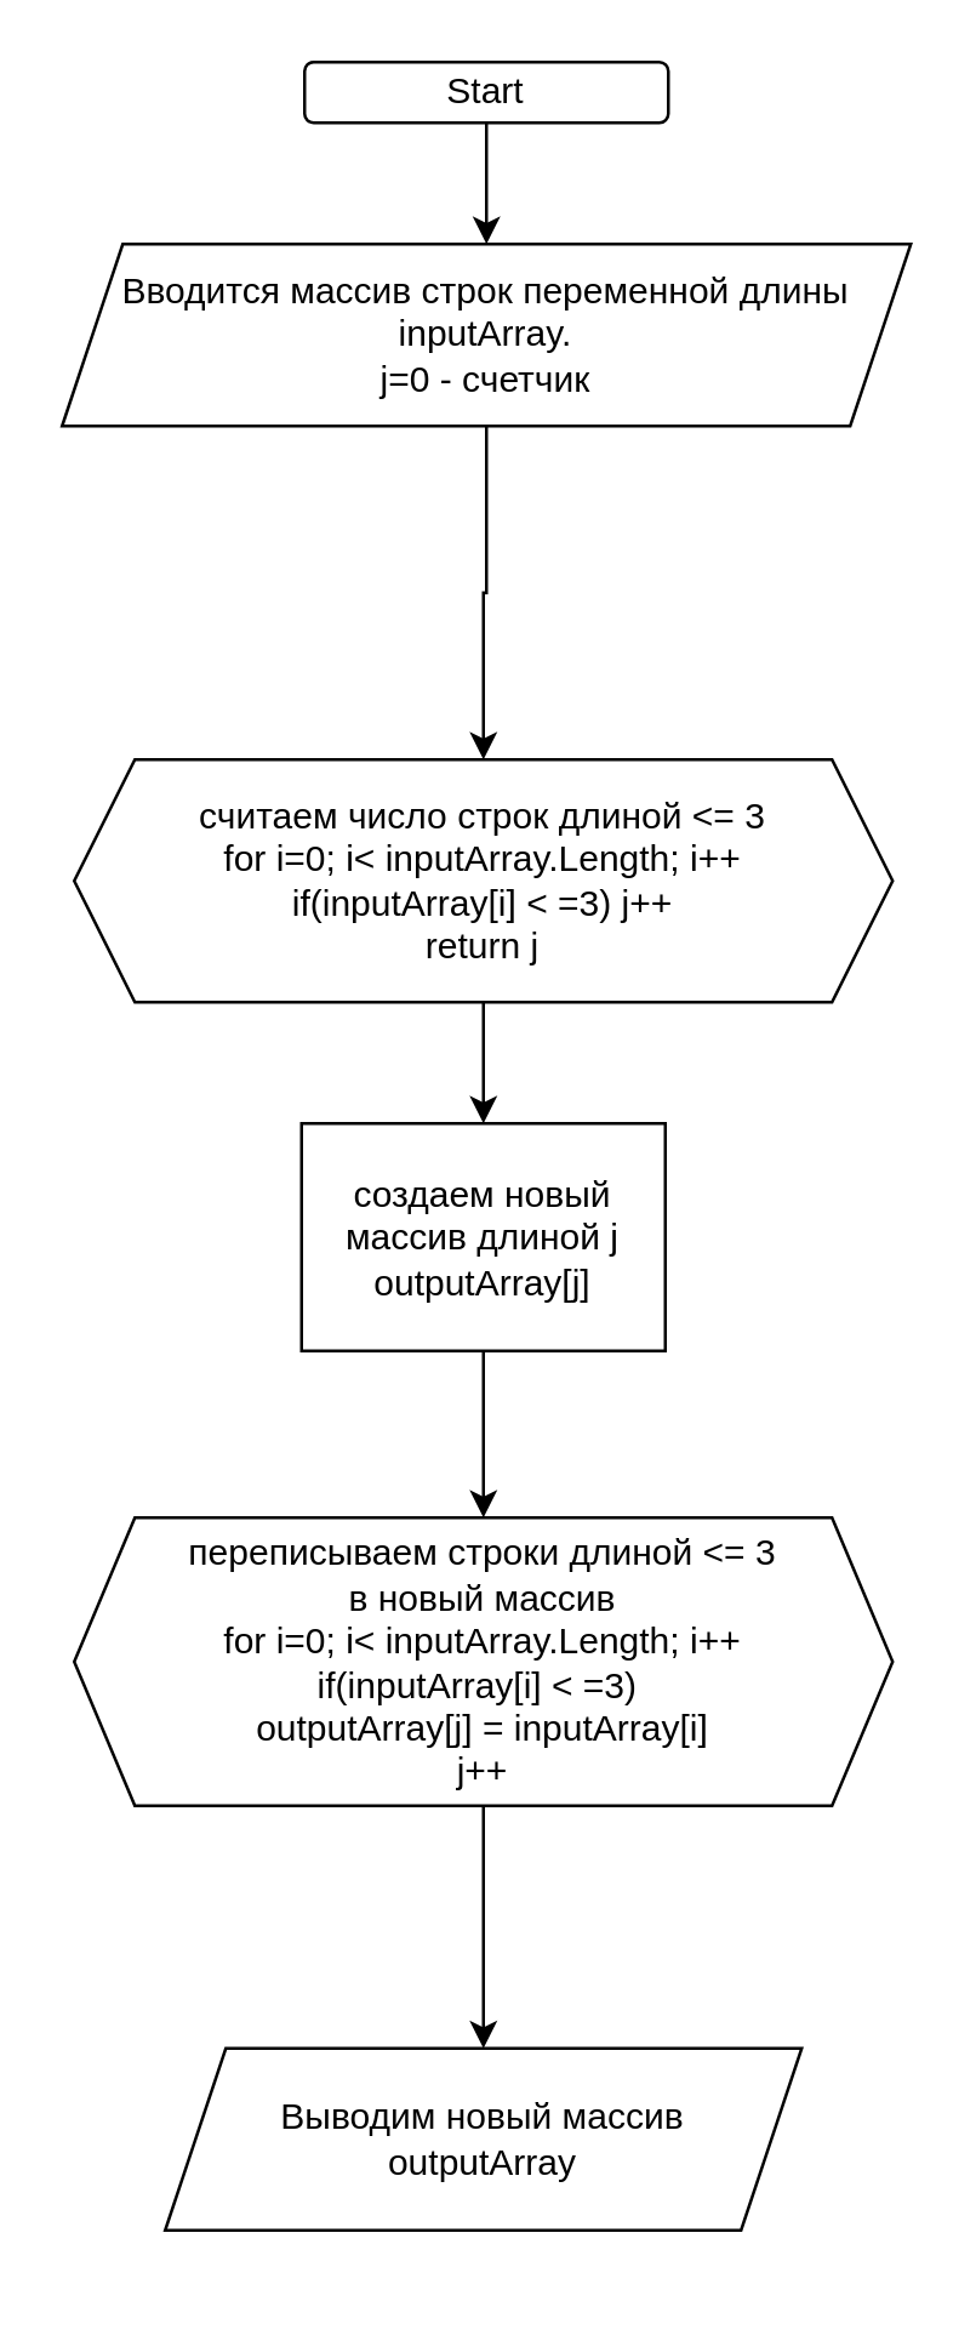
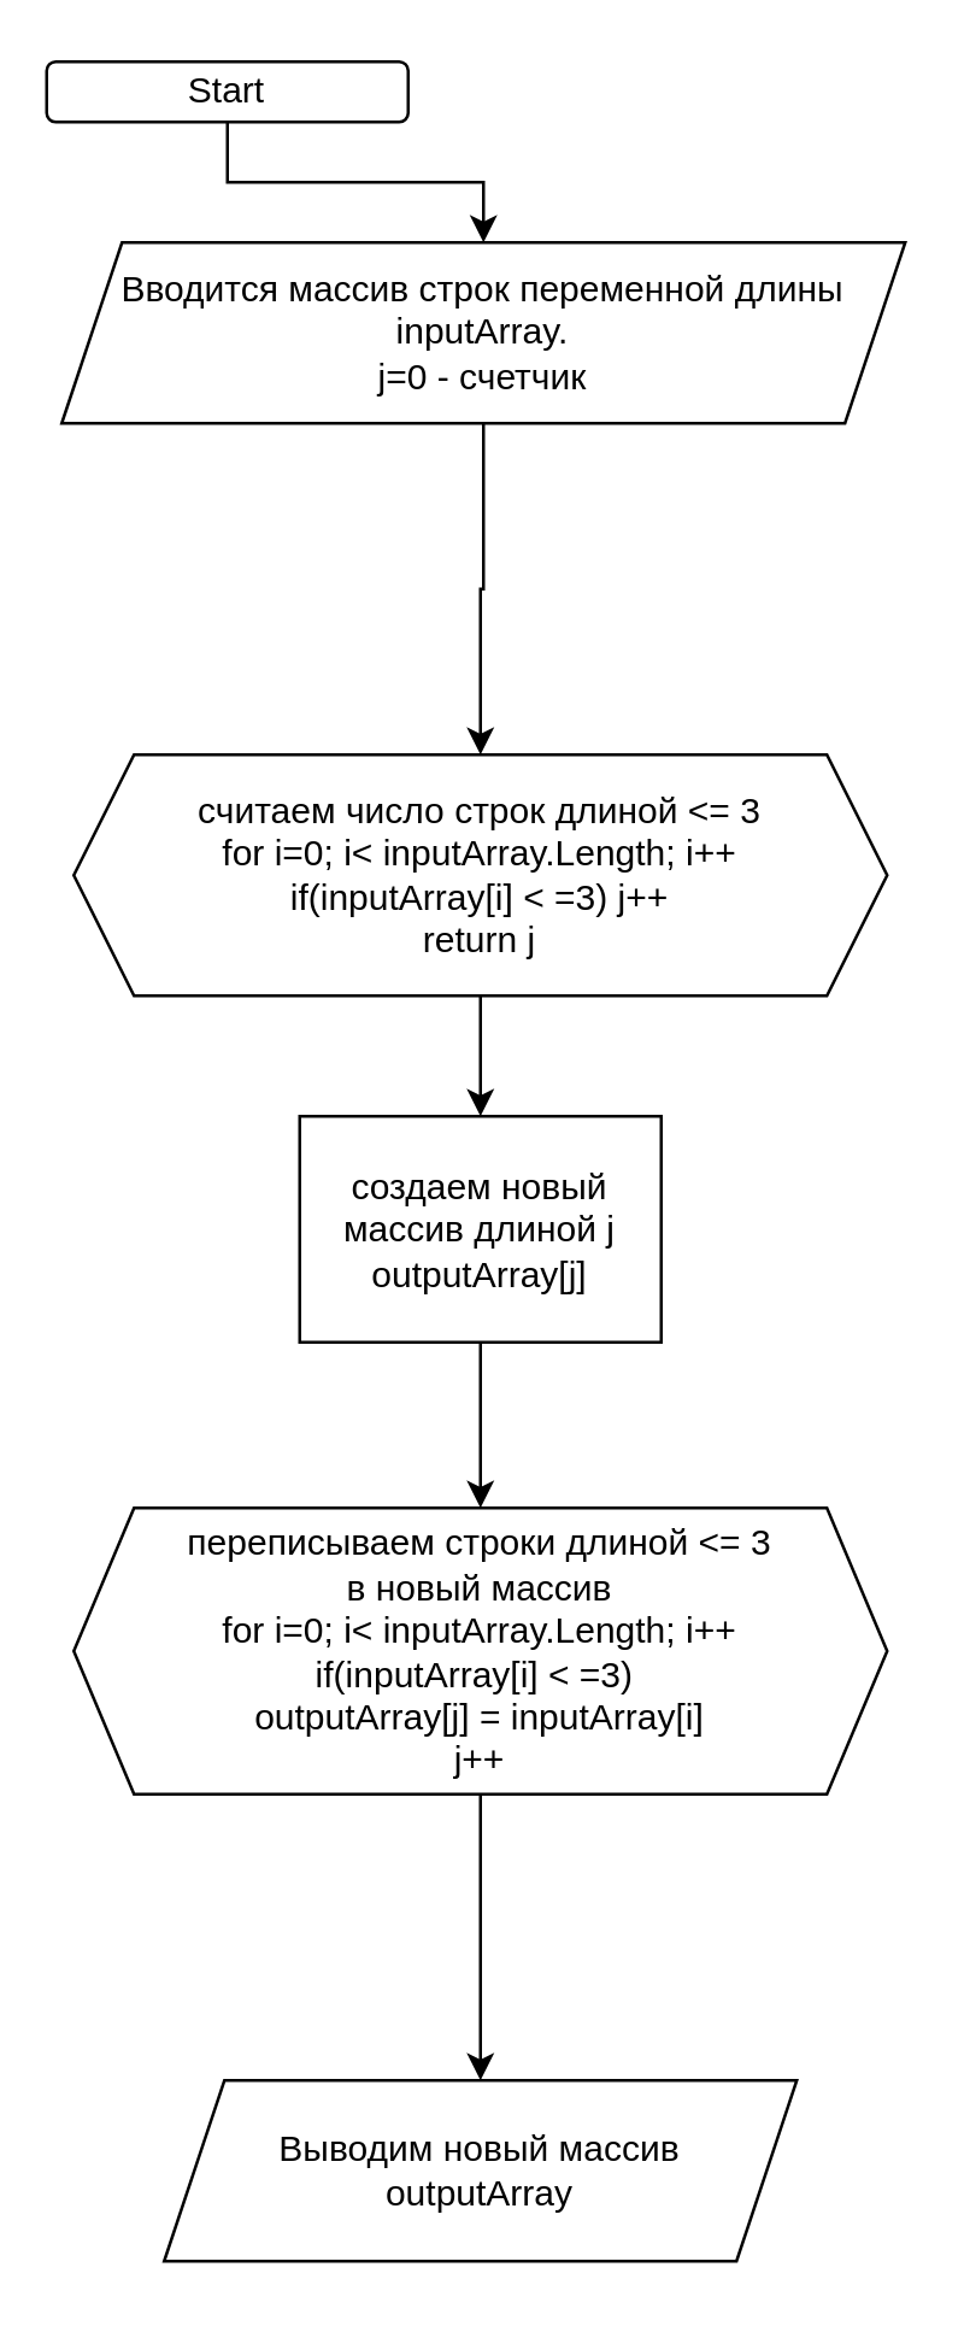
- <mxCell id="3" value="Start" style="rounded=1;whiteSpace=wrap;html=1;" vertex="1" parent="1"><mxGeometry x="100" y="20" width="120" height="20" as="geometry" /></mxCell>
+ <mxCell id="3" value="Start" style="rounded=1;whiteSpace=wrap;html=1;" vertex="1" parent="1"><mxGeometry x="15" y="20" width="120" height="20" as="geometry" /></mxCell>
- <mxCell id="12" value="Выводим новый массив&lt;br&gt;outputArray" style="shape=parallelogram;perimeter=parallelogramPerimeter;whiteSpace=wrap;html=1;fixedSize=1;" vertex="1" parent="1"><mxGeometry x="54" y="675" width="210" height="60" as="geometry" /></mxCell>
+ <mxCell id="12" value="Выводим новый массив&lt;br&gt;outputArray" style="shape=parallelogram;perimeter=parallelogramPerimeter;whiteSpace=wrap;html=1;fixedSize=1;" vertex="1" parent="1"><mxGeometry x="54" y="690" width="210" height="60" as="geometry" /></mxCell>
